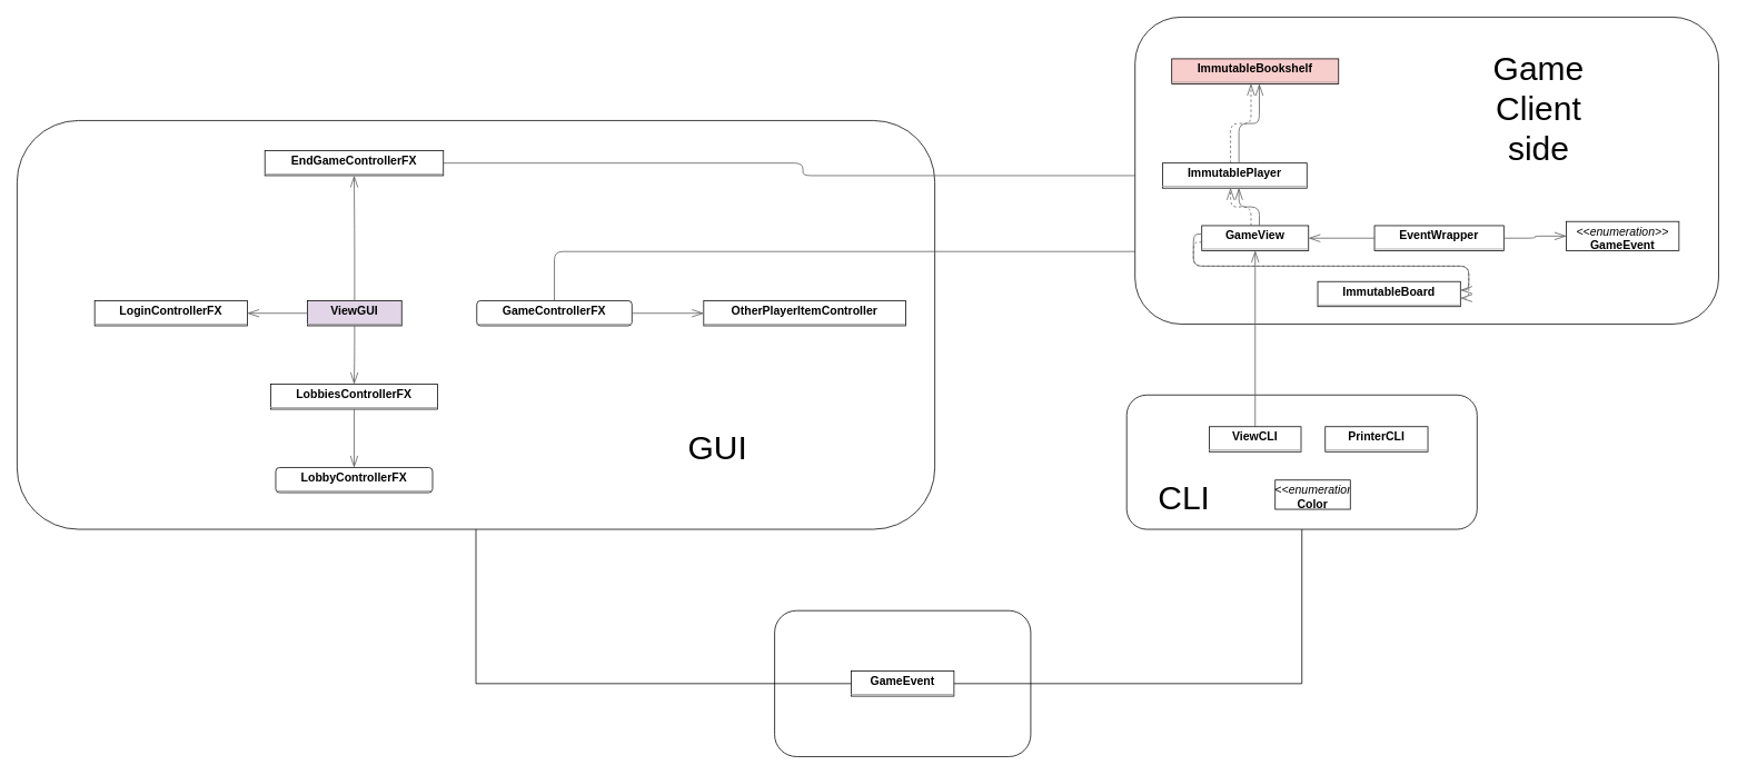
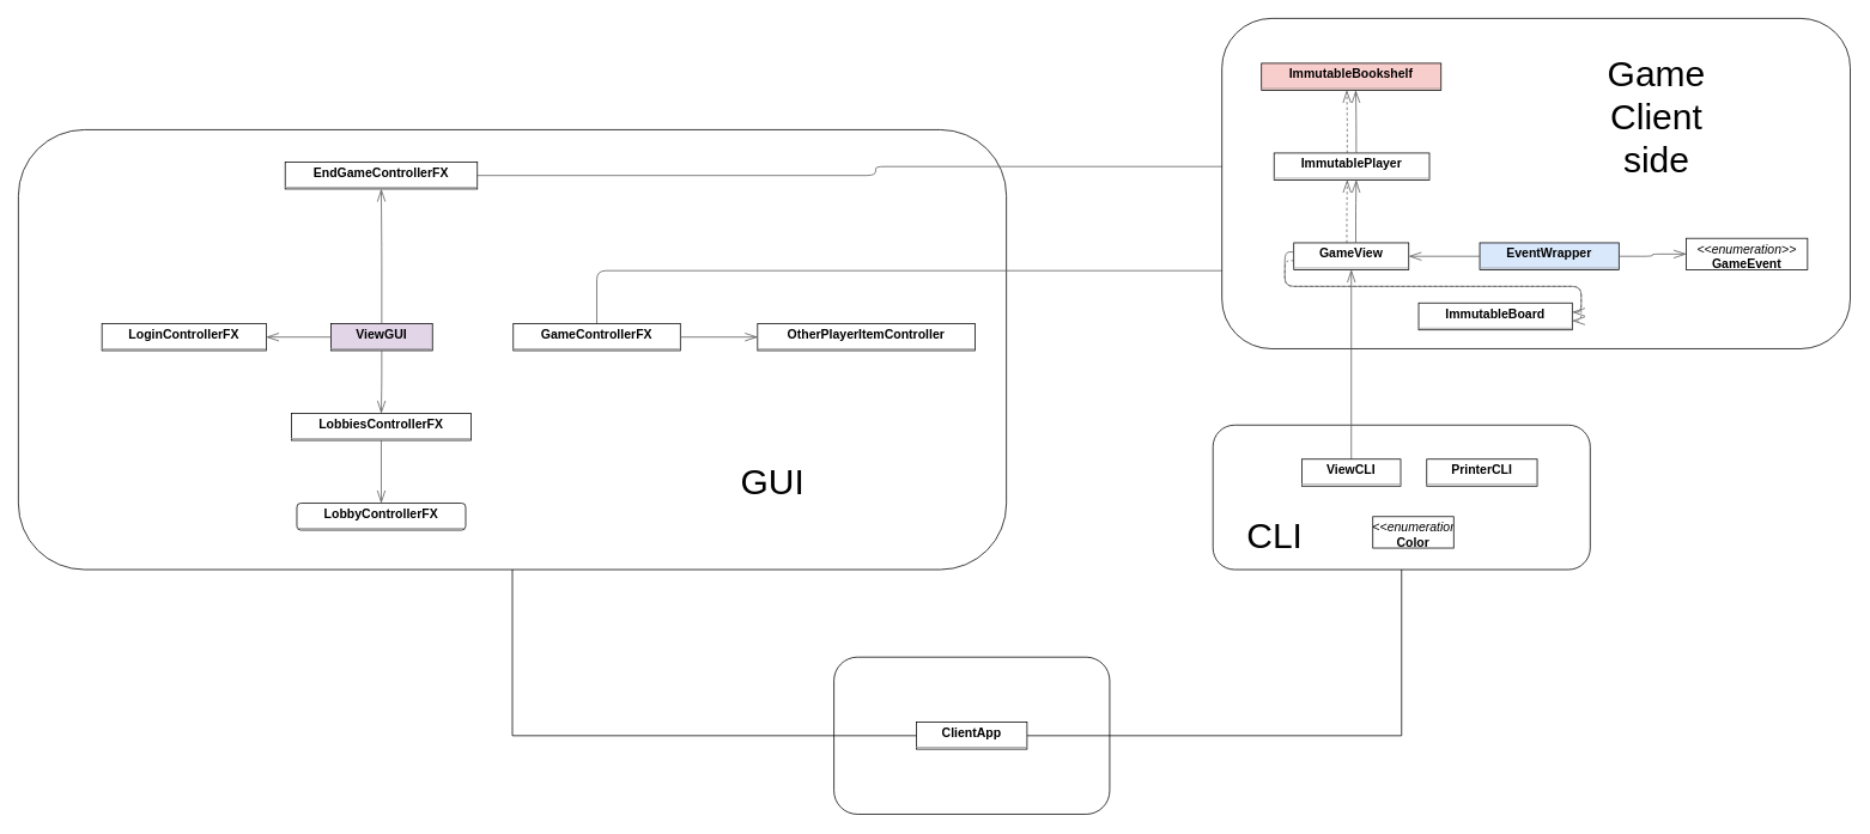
- <mxCell id="16" value="&lt;p style=&quot;margin:0px;margin-top:4px;text-align:center;&quot;&gt;&lt;b&gt;ImmutablePlayer&lt;/b&gt;&lt;/p&gt;&lt;hr size=&quot;1&quot;/&gt;" style="verticalAlign=top;align=left;overflow=fill;fontSize=14;fontFamily=Helvetica;html=1;rounded=0;shadow=0;comic=0;labelBackgroundColor=none;strokeWidth=1;" parent="9" vertex="1"><mxGeometry x="43" y="125" width="173" height="30" as="geometry" /></mxCell>
+ <mxCell id="16" value="&lt;p style=&quot;margin:0px;margin-top:4px;text-align:center;&quot;&gt;&lt;b&gt;ImmutablePlayer&lt;/b&gt;&lt;/p&gt;&lt;hr size=&quot;1&quot;/&gt;" style="verticalAlign=top;align=left;overflow=fill;fontSize=14;fontFamily=Helvetica;html=1;rounded=0;shadow=0;comic=0;labelBackgroundColor=none;strokeWidth=1;" parent="9" vertex="1"><mxGeometry x="68" y="100" width="173" height="30" as="geometry" /></mxCell>
- <mxCell id="12" value="&lt;p style=&quot;margin:0px;margin-top:4px;text-align:center;&quot;&gt;&lt;b&gt;EventWrapper&lt;/b&gt;&lt;/p&gt;&lt;hr size=&quot;1&quot;/&gt;" style="verticalAlign=top;align=left;overflow=fill;fontSize=14;fontFamily=Helvetica;html=1;rounded=0;shadow=0;comic=0;labelBackgroundColor=none;strokeWidth=1;" parent="9" vertex="1"><mxGeometry x="297" y="200" width="155" height="30" as="geometry" /></mxCell>
+ <mxCell id="12" value="&lt;p style=&quot;margin:0px;margin-top:4px;text-align:center;&quot;&gt;&lt;b&gt;EventWrapper&lt;/b&gt;&lt;/p&gt;&lt;hr size=&quot;1&quot;/&gt;" style="verticalAlign=top;align=left;overflow=fill;fontSize=14;fontFamily=Helvetica;html=1;rounded=0;shadow=0;comic=0;labelBackgroundColor=none;strokeWidth=1;fillColor=#dae8fc;" parent="9" vertex="1"><mxGeometry x="297" y="200" width="155" height="30" as="geometry" /></mxCell>
- <mxCell id="33" value="&lt;p style=&quot;margin:0px;margin-top:4px;text-align:center;&quot;&gt;&lt;b&gt;GameControllerFX&lt;/b&gt;&lt;/p&gt;&lt;hr size=&quot;1&quot;/&gt;" style="verticalAlign=top;align=left;overflow=fill;fontSize=14;fontFamily=Helvetica;html=1;shadow=0;comic=0;labelBackgroundColor=none;strokeWidth=1;rounded=1;" parent="1" vertex="1"><mxGeometry x="571" y="360" width="186" height="30" as="geometry" /></mxCell>
+ <mxCell id="33" value="&lt;p style=&quot;margin:0px;margin-top:4px;text-align:center;&quot;&gt;&lt;b&gt;GameControllerFX&lt;/b&gt;&lt;/p&gt;&lt;hr size=&quot;1&quot;/&gt;" style="verticalAlign=top;align=left;overflow=fill;fontSize=14;fontFamily=Helvetica;html=1;rounded=0;shadow=0;comic=0;labelBackgroundColor=none;strokeWidth=1;" parent="1" vertex="1"><mxGeometry x="571" y="360" width="186" height="30" as="geometry" /></mxCell>
- <mxCell id="6" value="&lt;p style=&quot;margin:0px;margin-top:4px;text-align:center;&quot;&gt;&lt;b&gt;GameEvent&lt;/b&gt;&lt;/p&gt;&lt;hr size=&quot;1&quot;/&gt;" style="verticalAlign=top;align=left;overflow=fill;fontSize=14;fontFamily=Helvetica;html=1;rounded=0;shadow=0;comic=0;labelBackgroundColor=none;strokeWidth=1;" parent="1" vertex="1"><mxGeometry x="1020" y="804" width="123" height="30" as="geometry" /></mxCell>
+ <mxCell id="6" value="&lt;p style=&quot;margin:0px;margin-top:4px;text-align:center;&quot;&gt;&lt;b&gt;ClientApp&lt;/b&gt;&lt;/p&gt;&lt;hr size=&quot;1&quot;/&gt;" style="verticalAlign=top;align=left;overflow=fill;fontSize=14;fontFamily=Helvetica;html=1;rounded=0;shadow=0;comic=0;labelBackgroundColor=none;strokeWidth=1;" parent="1" vertex="1"><mxGeometry x="1020" y="804" width="123" height="30" as="geometry" /></mxCell>
